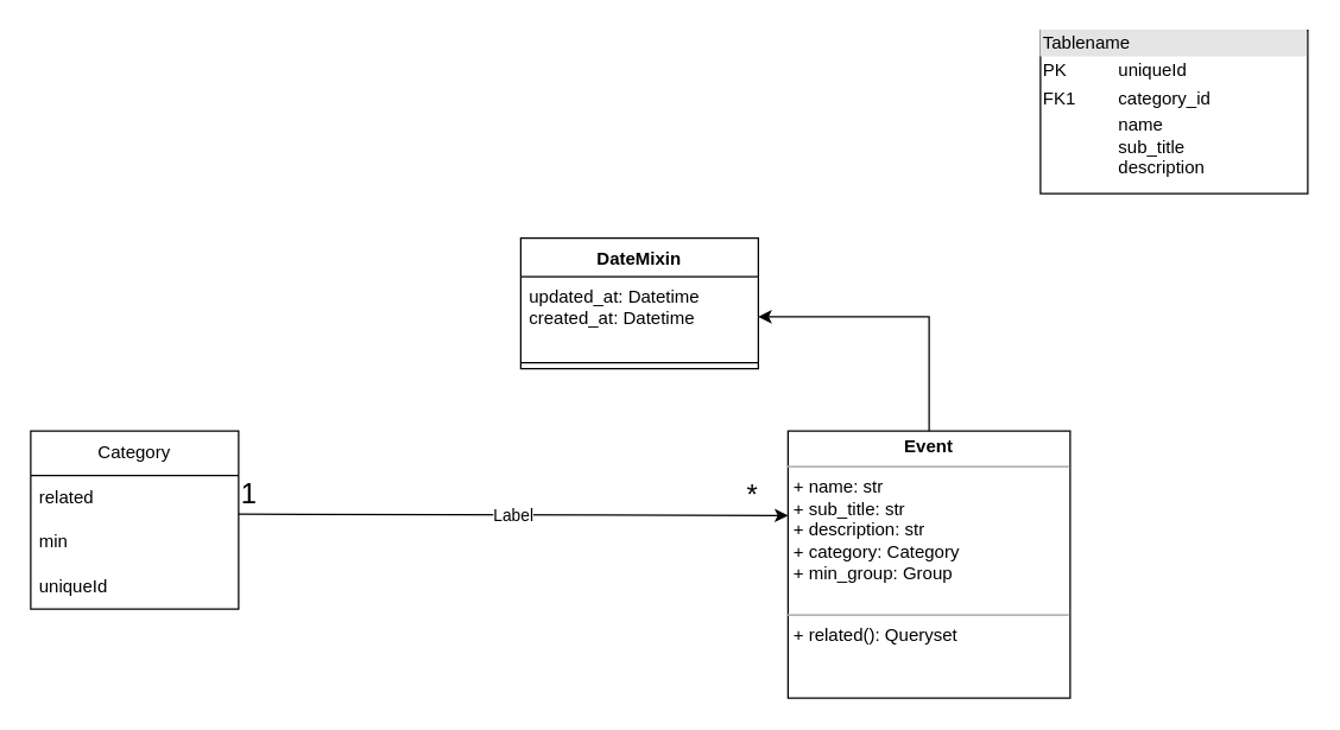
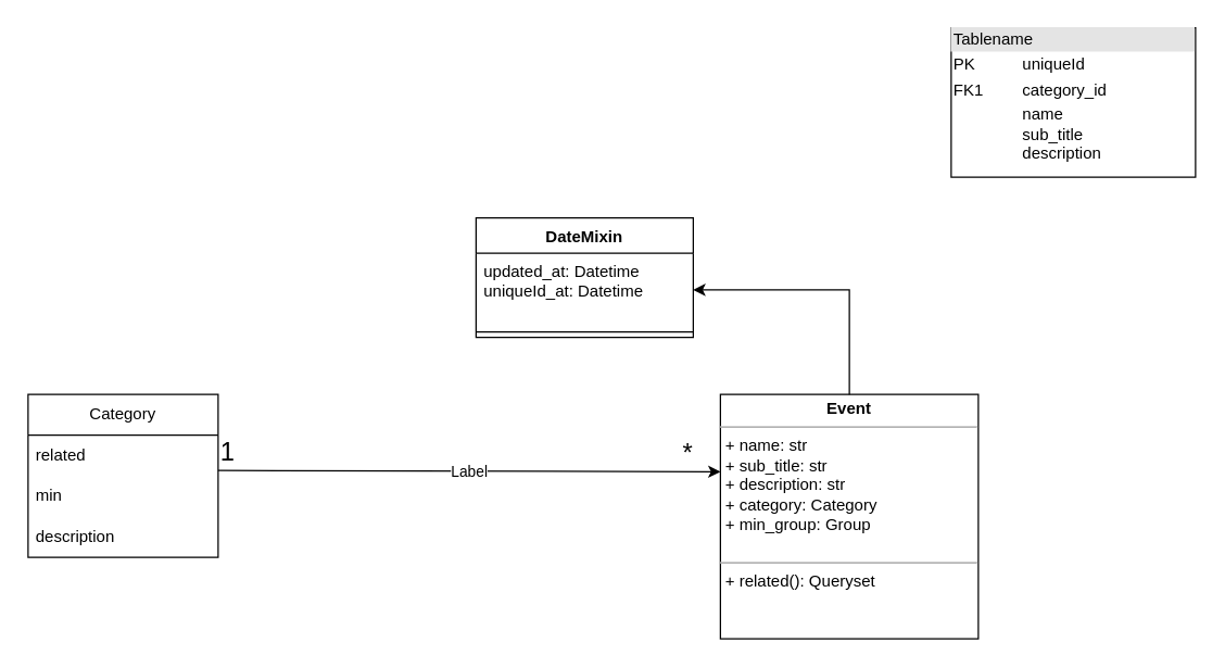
- <mxCell id="9" value="updated_at: Datetime&#10;created_at: Datetime&#10;" style="text;strokeColor=none;fillColor=none;align=left;verticalAlign=top;spacingLeft=4;spacingRight=4;overflow=hidden;rotatable=0;points=[[0,0.5],[1,0.5]];portConstraint=eastwest;" vertex="1" parent="8"><mxGeometry y="26" width="160" height="54" as="geometry" /></mxCell>
+ <mxCell id="9" value="updated_at: Datetime&#10;uniqueId_at: Datetime&#10;" style="text;strokeColor=none;fillColor=none;align=left;verticalAlign=top;spacingLeft=4;spacingRight=4;overflow=hidden;rotatable=0;points=[[0,0.5],[1,0.5]];portConstraint=eastwest;" vertex="1" parent="8"><mxGeometry y="26" width="160" height="54" as="geometry" /></mxCell>
- <mxCell id="5" value="uniqueId" style="text;strokeColor=none;fillColor=none;align=left;verticalAlign=middle;spacingLeft=4;spacingRight=4;overflow=hidden;points=[[0,0.5],[1,0.5]];portConstraint=eastwest;rotatable=0;whiteSpace=wrap;html=1;" vertex="1" parent="2"><mxGeometry y="90" width="140" height="30" as="geometry" /></mxCell>
+ <mxCell id="5" value="description" style="text;strokeColor=none;fillColor=none;align=left;verticalAlign=middle;spacingLeft=4;spacingRight=4;overflow=hidden;points=[[0,0.5],[1,0.5]];portConstraint=eastwest;rotatable=0;whiteSpace=wrap;html=1;" vertex="1" parent="2"><mxGeometry y="90" width="140" height="30" as="geometry" /></mxCell>
